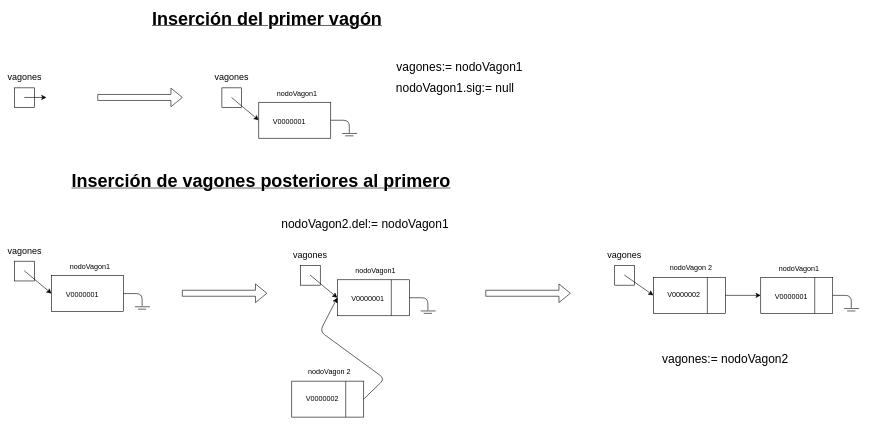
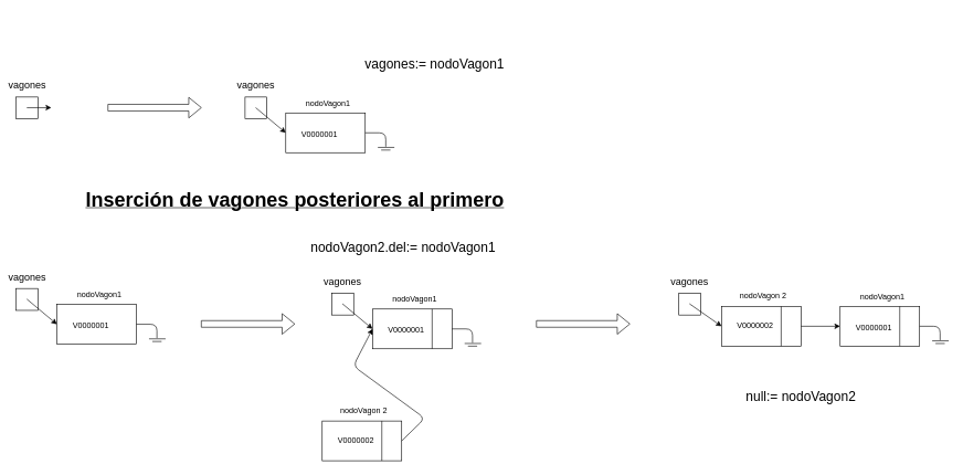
- <mxCell id="5" value="&lt;u&gt;&lt;font style=&quot;font-size: 30px&quot;&gt;&lt;b&gt;Inserción del primer vagón&lt;/b&gt;&lt;/font&gt;&lt;/u&gt;" style="text;html=1;strokeColor=none;fillColor=none;align=center;verticalAlign=middle;whiteSpace=wrap;rounded=0;" parent="1" vertex="1"><mxGeometry x="217" y="20" width="456" height="20" as="geometry" /></mxCell>
- <mxCell id="15" value="&lt;font style=&quot;font-size: 20px&quot;&gt;vagones:= nodoVagon1 &lt;/font&gt;" style="text;html=1;strokeColor=none;fillColor=none;align=center;verticalAlign=middle;whiteSpace=wrap;rounded=0;" parent="1" vertex="1"><mxGeometry x="651" y="100.5" width="230" height="20" as="geometry" /></mxCell>
+ <mxCell id="15" value="&lt;font style=&quot;font-size: 20px&quot;&gt;vagones:= nodoVagon1 &lt;/font&gt;" style="text;html=1;strokeColor=none;fillColor=none;align=center;verticalAlign=middle;whiteSpace=wrap;rounded=0;" parent="1" vertex="1"><mxGeometry x="541" y="85.5" width="230" height="20" as="geometry" /></mxCell>
- <mxCell id="17" value="&lt;font style=&quot;font-size: 20px&quot;&gt;nodoVagon1.sig:= null&lt;/font&gt;" style="text;html=1;strokeColor=none;fillColor=none;align=center;verticalAlign=middle;whiteSpace=wrap;rounded=0;" parent="1" vertex="1"><mxGeometry x="654" y="135.5" width="209" height="20" as="geometry" /></mxCell>
- <mxCell id="18" value="&lt;u&gt;&lt;b&gt;&lt;font style=&quot;font-size: 30px&quot;&gt;Inserción de vagones posteriores al primero&lt;/font&gt;&lt;/b&gt;&lt;/u&gt;" style="text;html=1;strokeColor=none;fillColor=none;align=center;verticalAlign=middle;whiteSpace=wrap;rounded=0;" parent="1" vertex="1"><mxGeometry x="99" y="291" width="672" height="20" as="geometry" /></mxCell>
+ <mxCell id="18" value="&lt;u&gt;&lt;b&gt;&lt;font style=&quot;font-size: 30px&quot;&gt;Inserción de vagones posteriores al primero&lt;/font&gt;&lt;/b&gt;&lt;/u&gt;" style="text;html=1;strokeColor=none;fillColor=none;align=center;verticalAlign=middle;whiteSpace=wrap;rounded=0;" parent="1" vertex="1"><mxGeometry x="109" y="291" width="672" height="20" as="geometry" /></mxCell>
- <mxCell id="61" value="&lt;font style=&quot;font-size: 20px&quot;&gt;vagones:= nodoVagon2&lt;/font&gt;" style="text;html=1;strokeColor=none;fillColor=none;align=center;verticalAlign=middle;whiteSpace=wrap;rounded=0;" parent="1" vertex="1"><mxGeometry x="1089" y="587" width="240" height="20" as="geometry" /></mxCell>
+ <mxCell id="61" value="&lt;font style=&quot;font-size: 20px&quot;&gt;null:= nodoVagon2&lt;/font&gt;" style="text;html=1;strokeColor=none;fillColor=none;align=center;verticalAlign=middle;whiteSpace=wrap;rounded=0;" parent="1" vertex="1"><mxGeometry x="1089" y="587" width="240" height="20" as="geometry" /></mxCell>
